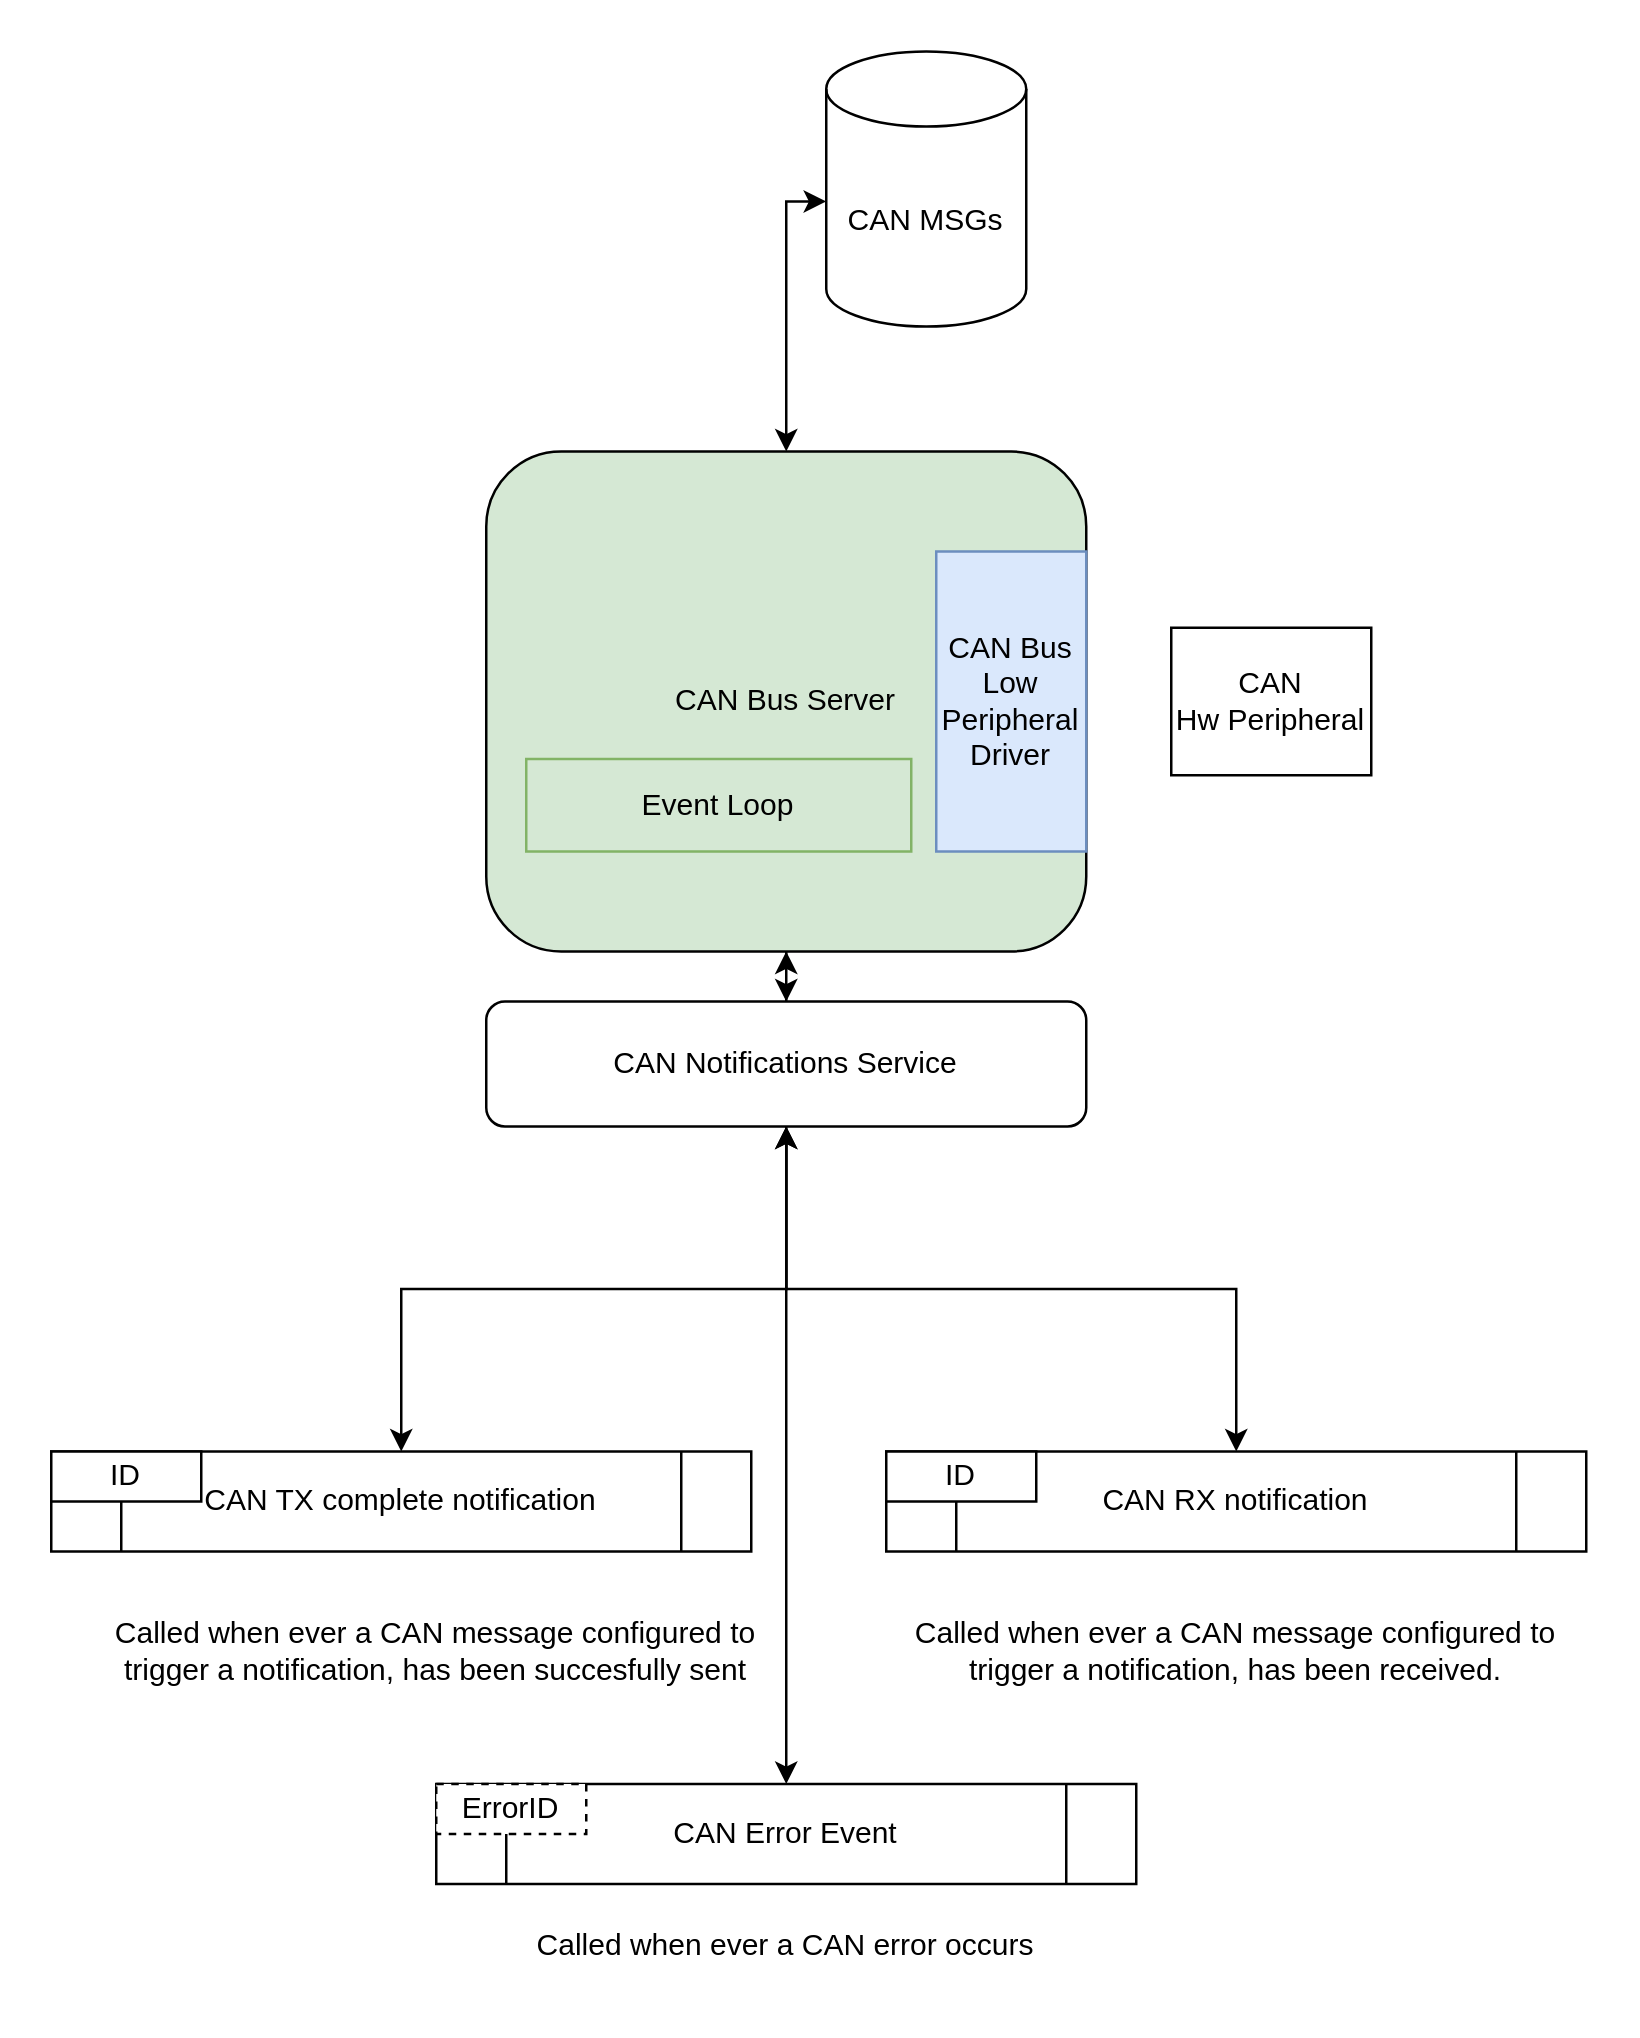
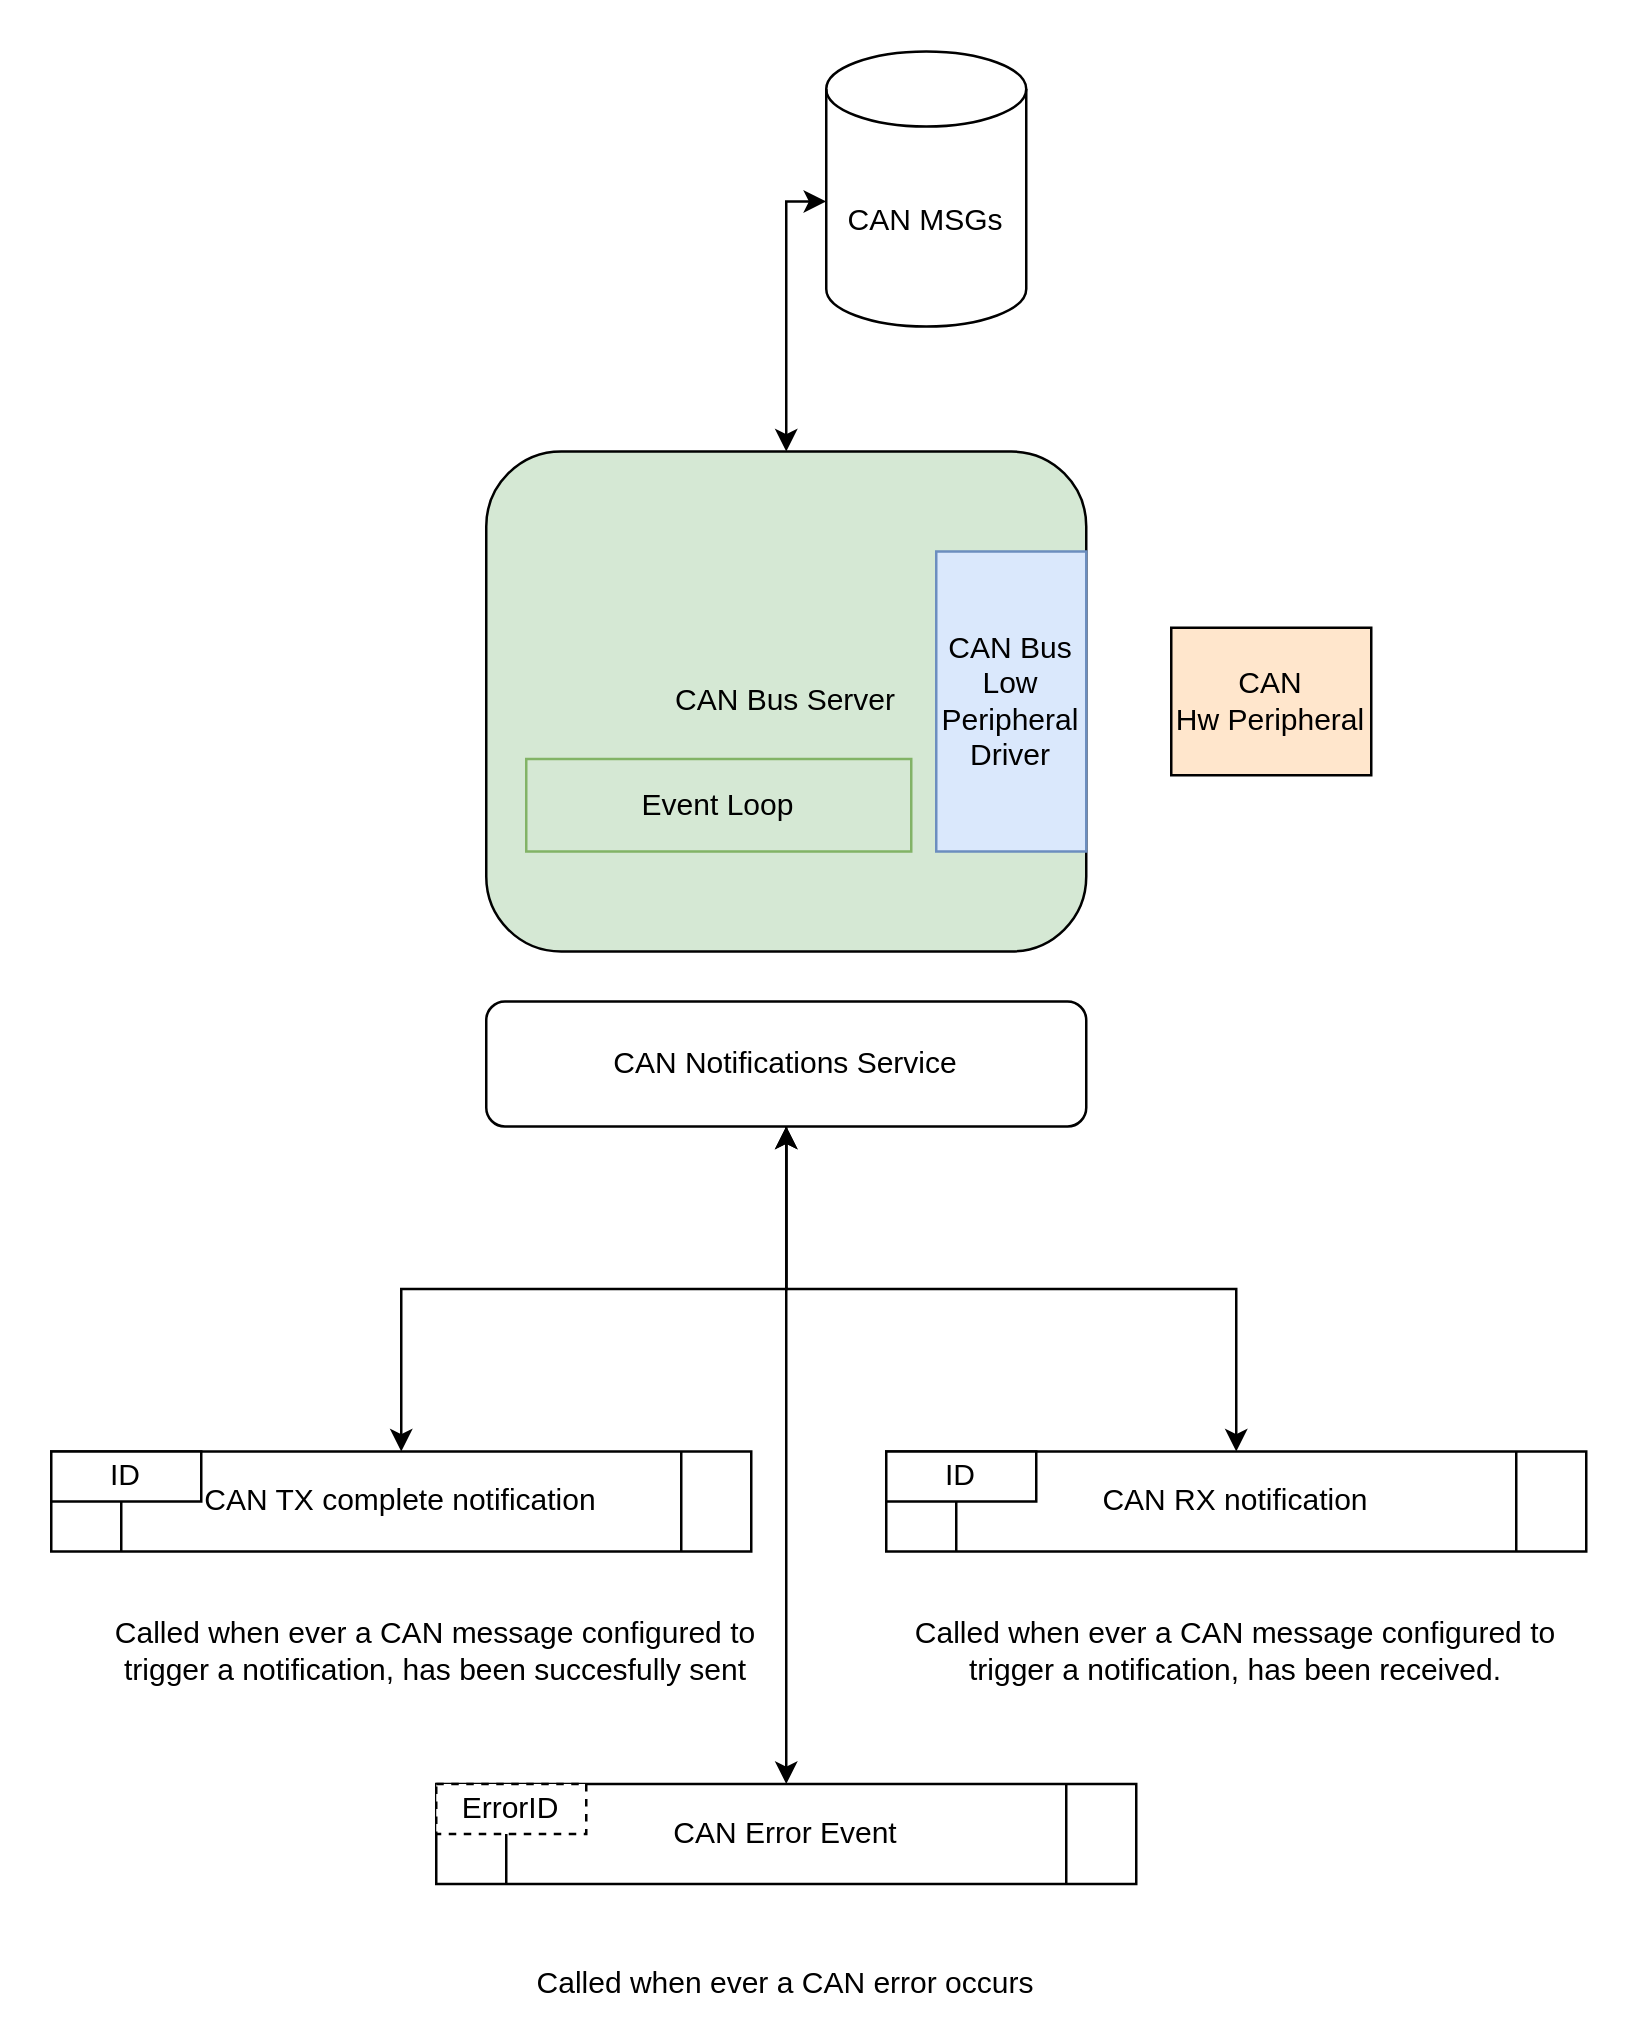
- <mxCell id="4" value="CAN Hw&amp;nbsp;Peripheral" style="rounded=0;whiteSpace=wrap;html=1;" parent="1" vertex="1"><mxGeometry x="468" y="250.5" width="80" height="59" as="geometry" /></mxCell>
+ <mxCell id="4" value="CAN Hw&amp;nbsp;Peripheral" style="rounded=0;whiteSpace=wrap;html=1;fillColor=#ffe6cc;" parent="1" vertex="1"><mxGeometry x="468" y="250.5" width="80" height="59" as="geometry" /></mxCell>
- <mxCell id="15" value="" style="edgeStyle=orthogonalEdgeStyle;rounded=0;orthogonalLoop=1;jettySize=auto;html=1;startArrow=classic;startFill=1;" parent="1" source="23" target="13" edge="1"><mxGeometry relative="1" as="geometry" /></mxCell>
- <mxCell id="21" value="Called when ever a CAN error occurs" style="text;html=1;strokeColor=none;fillColor=none;align=center;verticalAlign=middle;whiteSpace=wrap;rounded=0;" parent="1" vertex="1"><mxGeometry x="174" y="763" width="280" height="30" as="geometry" /></mxCell>
+ <mxCell id="21" value="Called when ever a CAN error occurs" style="text;html=1;strokeColor=none;fillColor=none;align=center;verticalAlign=middle;whiteSpace=wrap;rounded=0;" parent="1" vertex="1"><mxGeometry x="174" y="778" width="280" height="30" as="geometry" /></mxCell>
